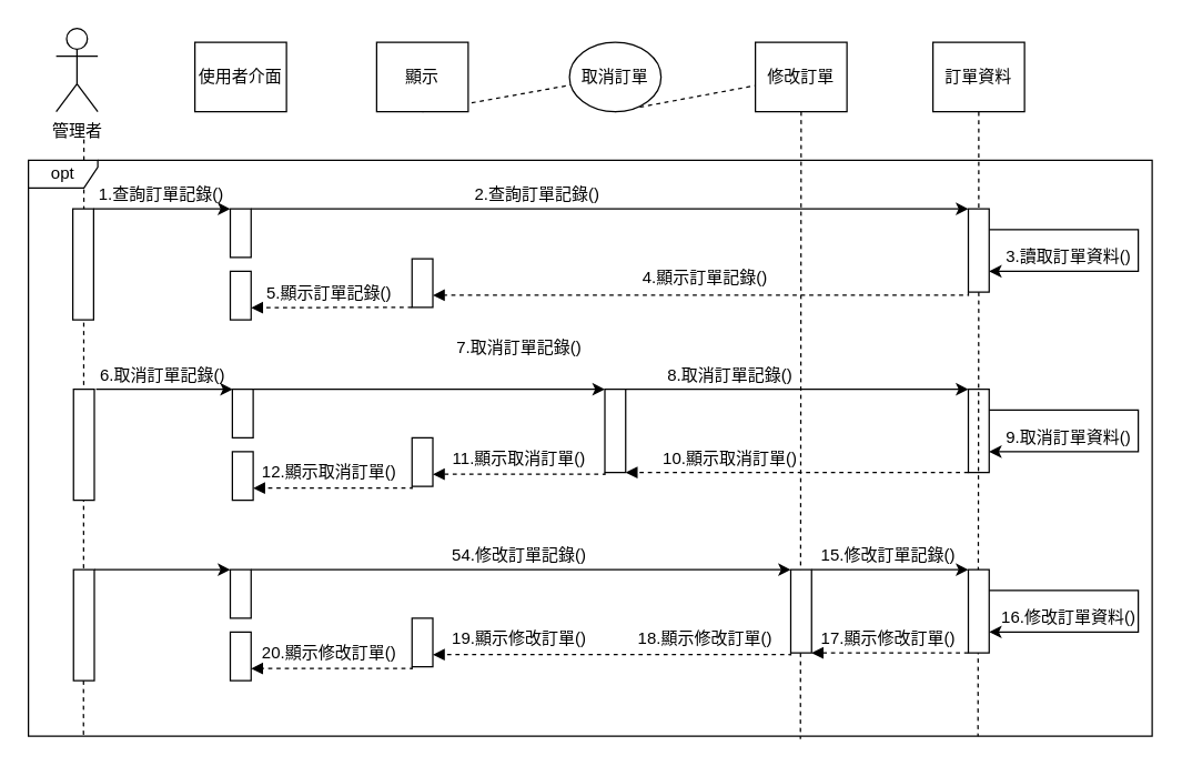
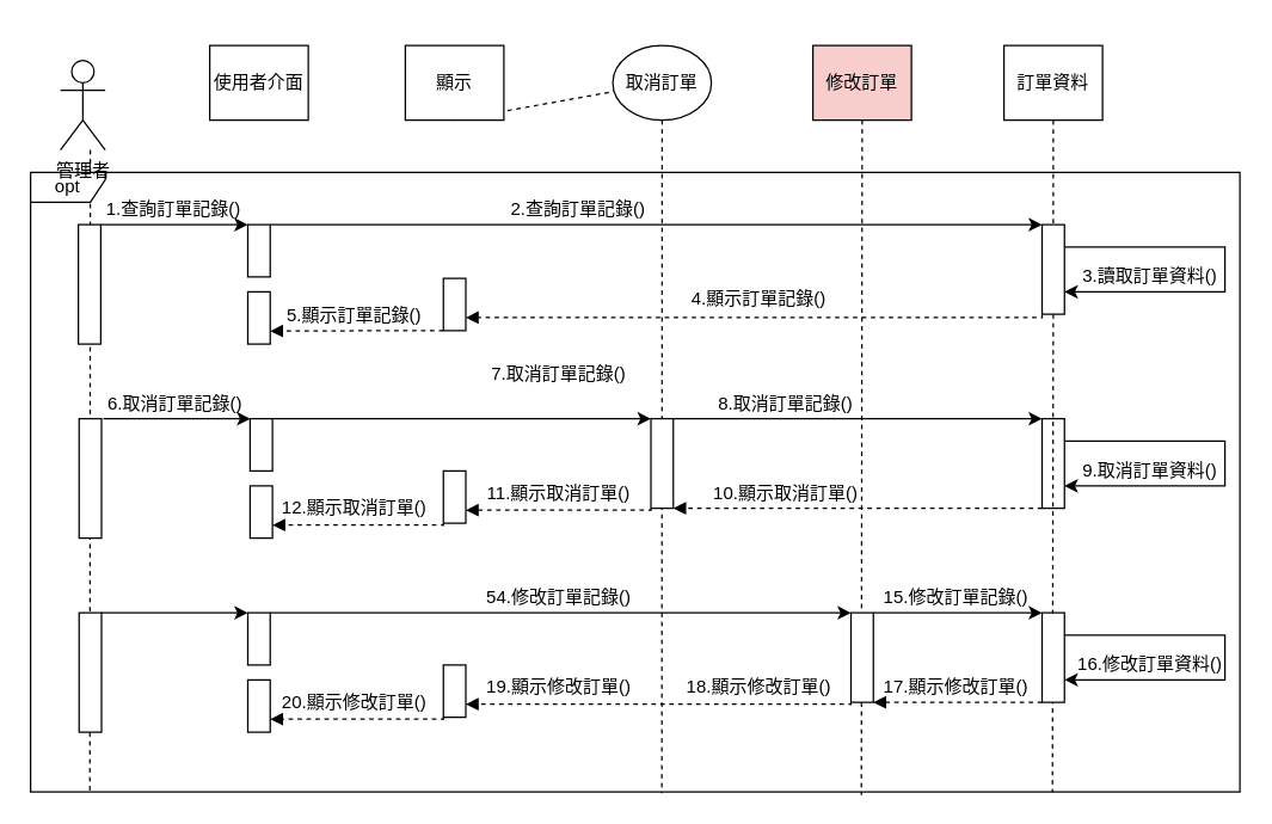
- <mxCell id="7" value="管理者" style="shape=umlActor;verticalLabelPosition=bottom;verticalAlign=top;html=1;outlineConnect=0;" vertex="1" parent="1"><mxGeometry x="40" y="20" width="30" height="60" as="geometry" /></mxCell>
+ <mxCell id="7" value="管理者" style="shape=umlActor;verticalLabelPosition=bottom;verticalAlign=top;html=1;outlineConnect=0;" vertex="1" parent="1"><mxGeometry x="40" y="40" width="30" height="60" as="geometry" /></mxCell>
- <mxCell id="43" value="修改訂單" style="rounded=0;whiteSpace=wrap;html=1;" vertex="1" parent="1"><mxGeometry x="544" y="30" width="66" height="50" as="geometry" /></mxCell>
+ <mxCell id="43" value="修改訂單" style="rounded=0;whiteSpace=wrap;html=1;fillColor=#f8cecc;" vertex="1" parent="1"><mxGeometry x="544" y="30" width="66" height="50" as="geometry" /></mxCell>
- <mxCell id="3" value="" style="endArrow=none;dashed=1;html=1;exitX=0.5;exitY=1;exitDx=0;exitDy=0;" edge="1" parent="1" source="23" target="43"><mxGeometry width="50" height="50" relative="1" as="geometry"><mxPoint x="507.8" y="80" as="sourcePoint" /><mxPoint x="391" y="100" as="targetPoint" /></mxGeometry></mxCell>
+ <mxCell id="3" value="" style="endArrow=none;dashed=1;html=1;exitX=0.5;exitY=1;exitDx=0;exitDy=0;entryX=0.522;entryY=1.002;entryDx=0;entryDy=0;entryPerimeter=0;" edge="1" parent="1" source="23" target="6"><mxGeometry width="50" height="50" relative="1" as="geometry"><mxPoint x="507.8" y="80" as="sourcePoint" /><mxPoint x="391" y="100" as="targetPoint" /></mxGeometry></mxCell>
